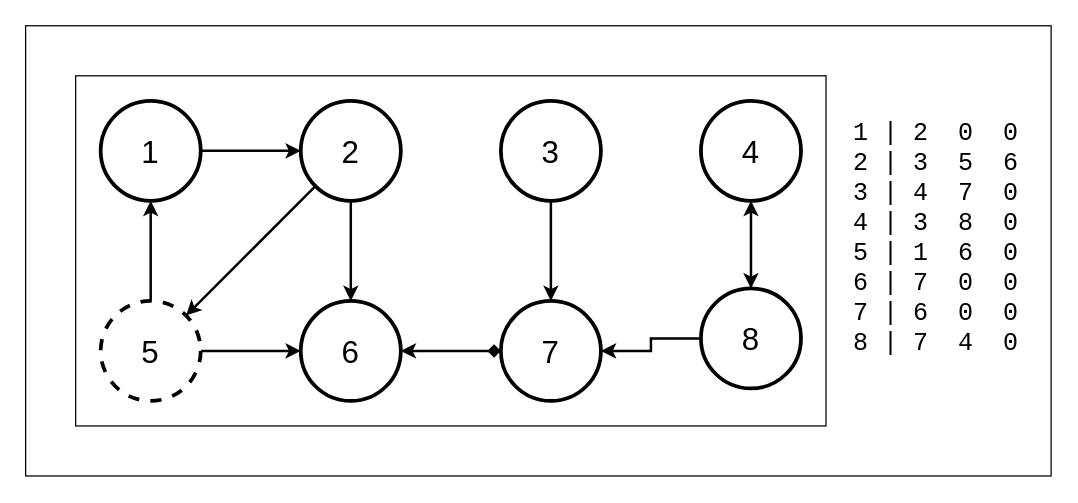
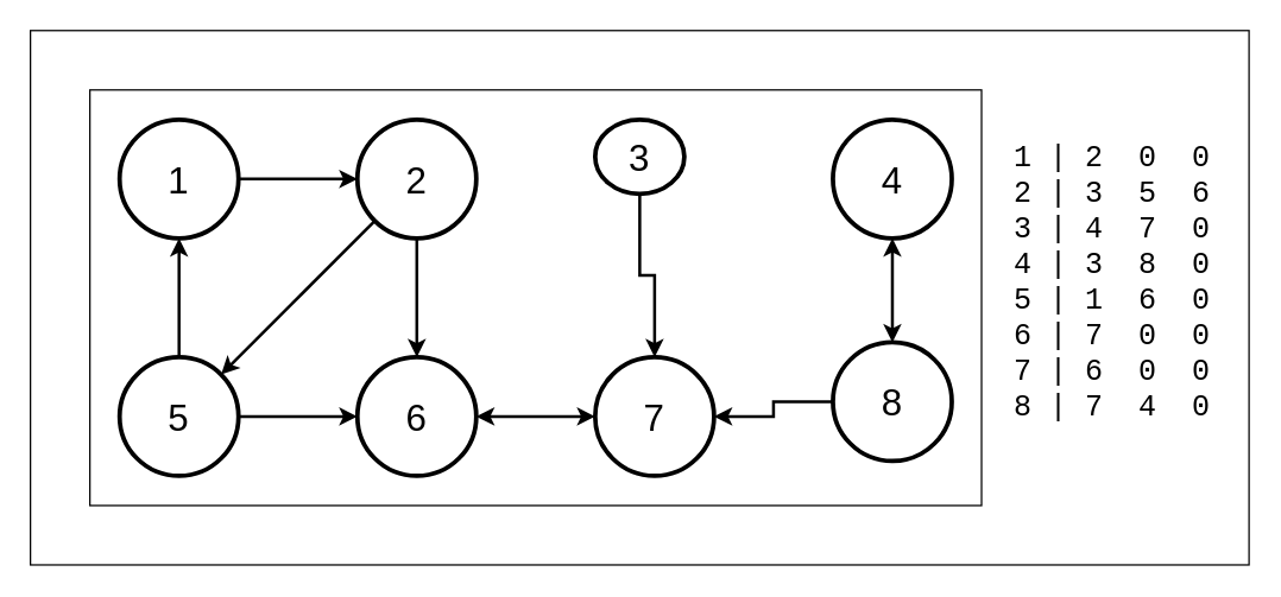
- <mxCell id="10" value="3" style="ellipse;whiteSpace=wrap;html=1;aspect=fixed;strokeWidth=3;fontSize=25;" vertex="1" parent="1"><mxGeometry x="400" y="80" width="80" height="80" as="geometry" /></mxCell>
+ <mxCell id="10" value="3" style="ellipse;whiteSpace=wrap;html=1;aspect=fixed;strokeWidth=3;fontSize=25;" vertex="1" parent="1"><mxGeometry x="400" y="80" width="60" height="50" as="geometry" /></mxCell>
- <mxCell id="15" value="5" style="ellipse;whiteSpace=wrap;html=1;aspect=fixed;strokeWidth=3;fontSize=25;dashed=1;" vertex="1" parent="1"><mxGeometry x="80" y="240" width="80" height="80" as="geometry" /></mxCell>
+ <mxCell id="15" value="5" style="ellipse;whiteSpace=wrap;html=1;aspect=fixed;strokeWidth=3;fontSize=25;" vertex="1" parent="1"><mxGeometry x="80" y="240" width="80" height="80" as="geometry" /></mxCell>
- <mxCell id="16" style="edgeStyle=orthogonalEdgeStyle;rounded=0;orthogonalLoop=1;jettySize=auto;html=1;startArrow=classic;startFill=1;strokeWidth=2;endArrow=diamond;" edge="1" parent="1" source="17" target="18"><mxGeometry relative="1" as="geometry" /></mxCell>
+ <mxCell id="16" style="edgeStyle=orthogonalEdgeStyle;rounded=0;orthogonalLoop=1;jettySize=auto;html=1;startArrow=classic;startFill=1;strokeWidth=2;" edge="1" parent="1" source="17" target="18"><mxGeometry relative="1" as="geometry" /></mxCell>
